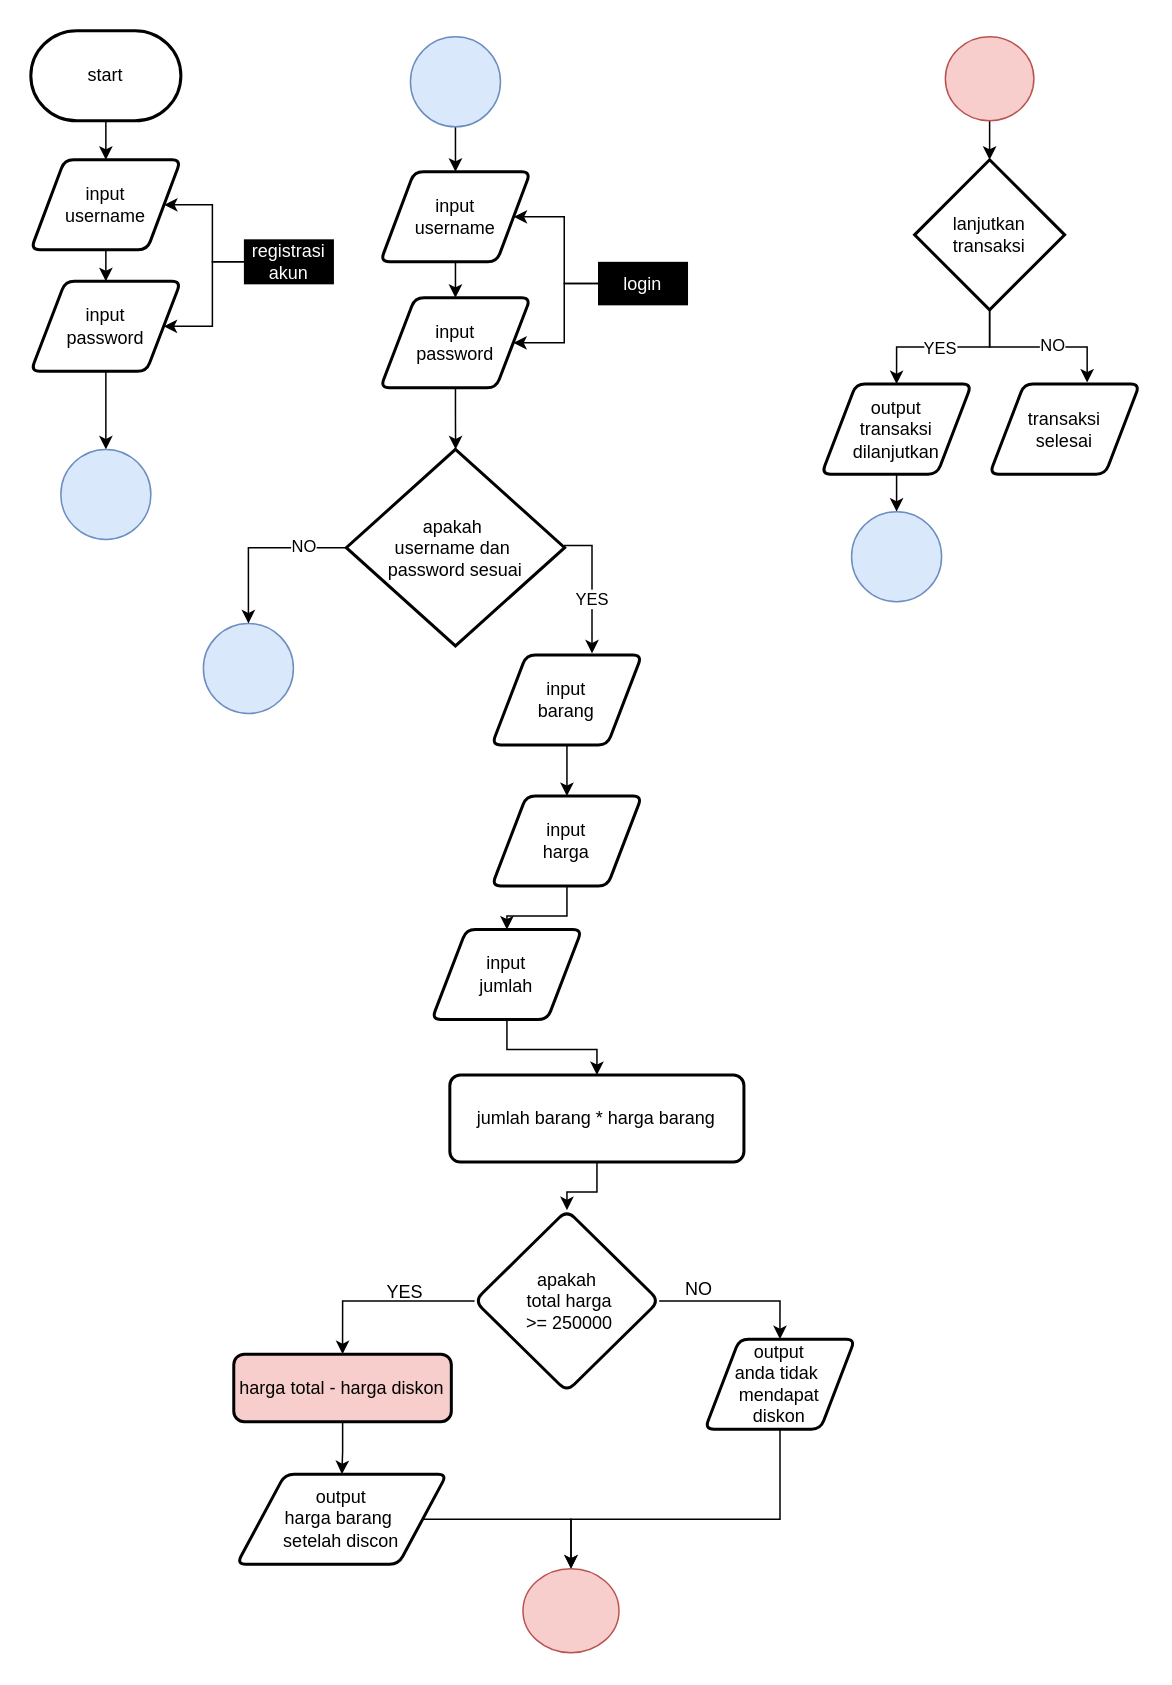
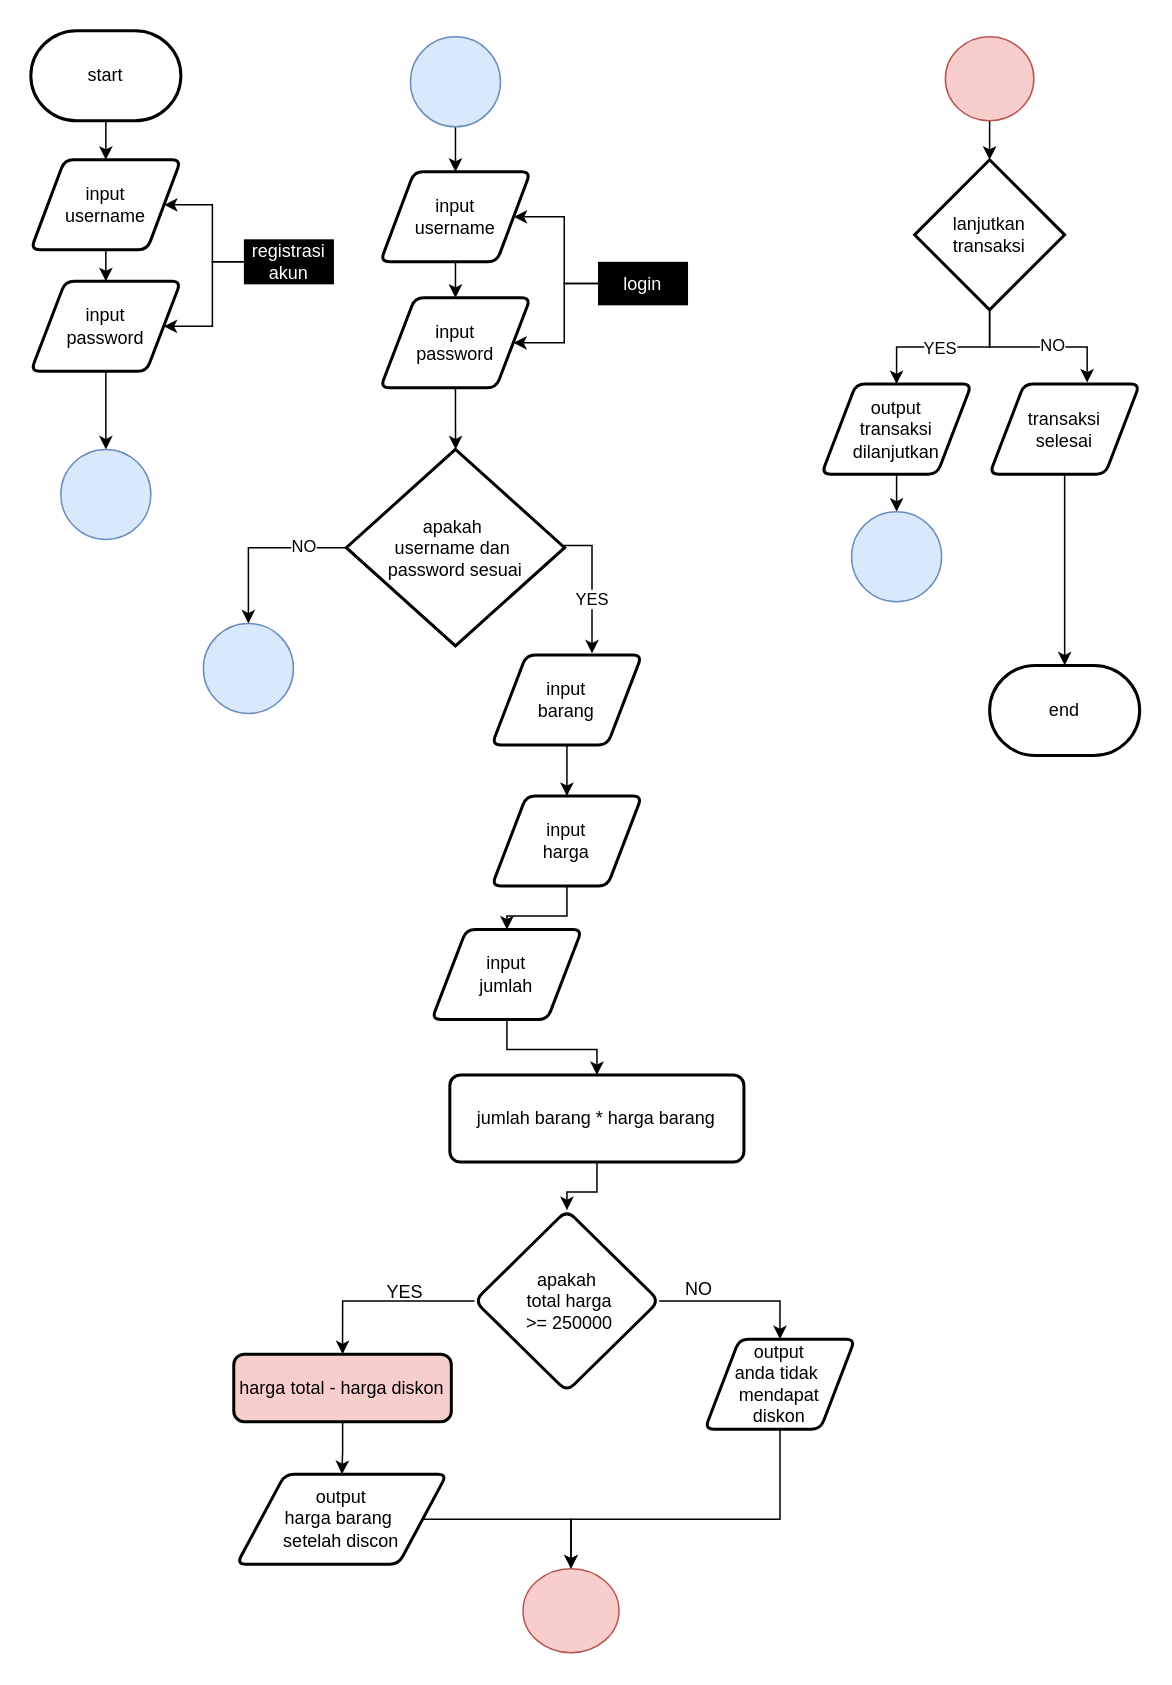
+ <mxCell id="56" style="edgeStyle=orthogonalEdgeStyle;rounded=0;orthogonalLoop=1;jettySize=auto;html=1;entryX=0.5;entryY=0;entryDx=0;entryDy=0;entryPerimeter=0;" edge="1" parent="1" source="50" target="55"><mxGeometry relative="1" as="geometry" /></mxCell>
+ <mxCell id="55" value="end" style="strokeWidth=2;html=1;shape=mxgraph.flowchart.terminator;whiteSpace=wrap;" vertex="1" parent="1"><mxGeometry x="659" y="443" width="100" height="60" as="geometry" /></mxCell>
